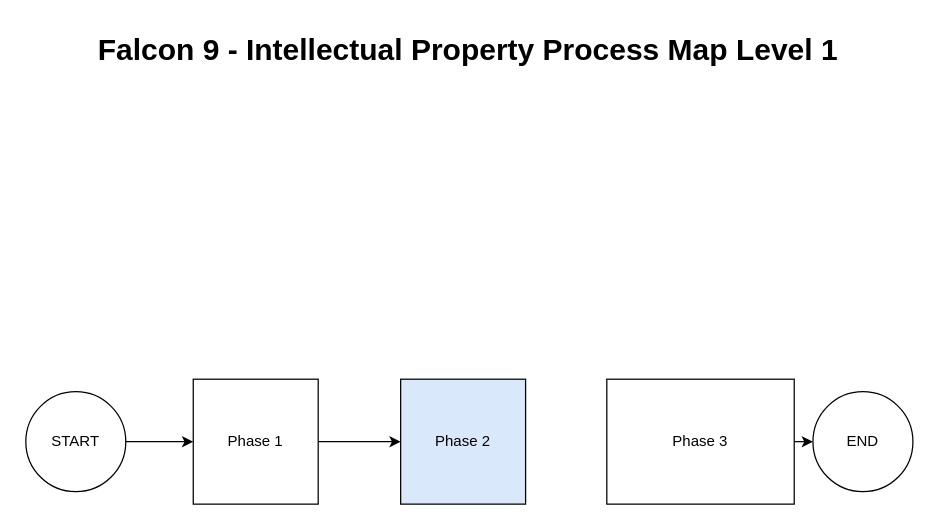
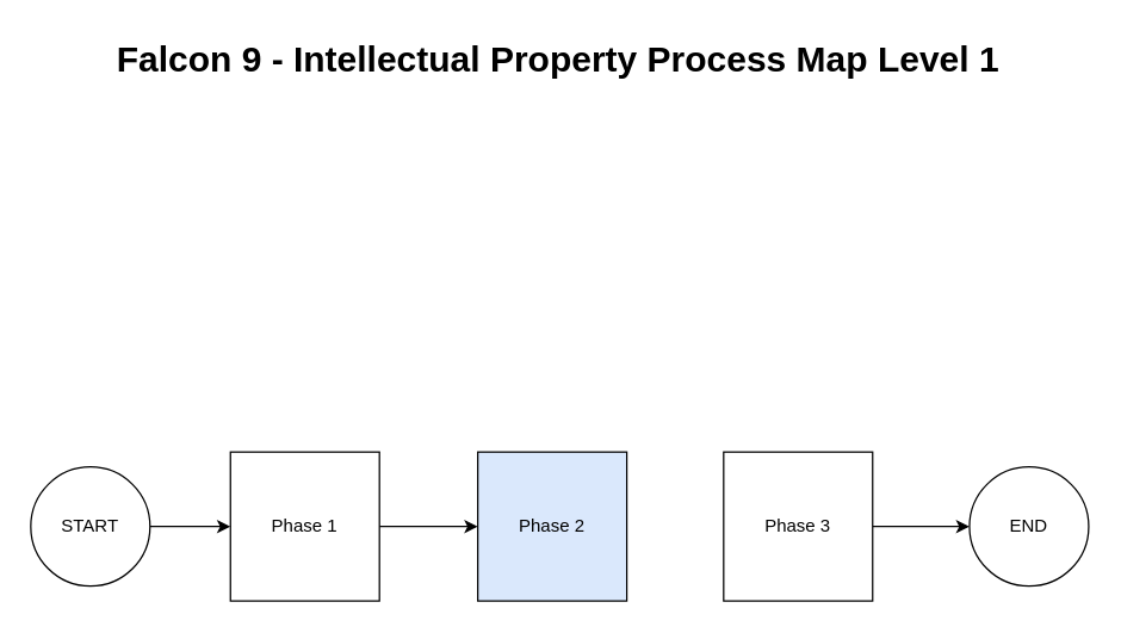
- <mxCell id="6" value="Phase 3" style="whiteSpace=wrap;html=1;aspect=fixed;strokeColor=#000000;" parent="1" vertex="1"><mxGeometry x="485" y="303" width="150" height="100" as="geometry" /></mxCell>
+ <mxCell id="6" value="Phase 3" style="whiteSpace=wrap;html=1;aspect=fixed;strokeColor=#000000;" parent="1" vertex="1"><mxGeometry x="485" y="303" width="100" height="100" as="geometry" /></mxCell>
